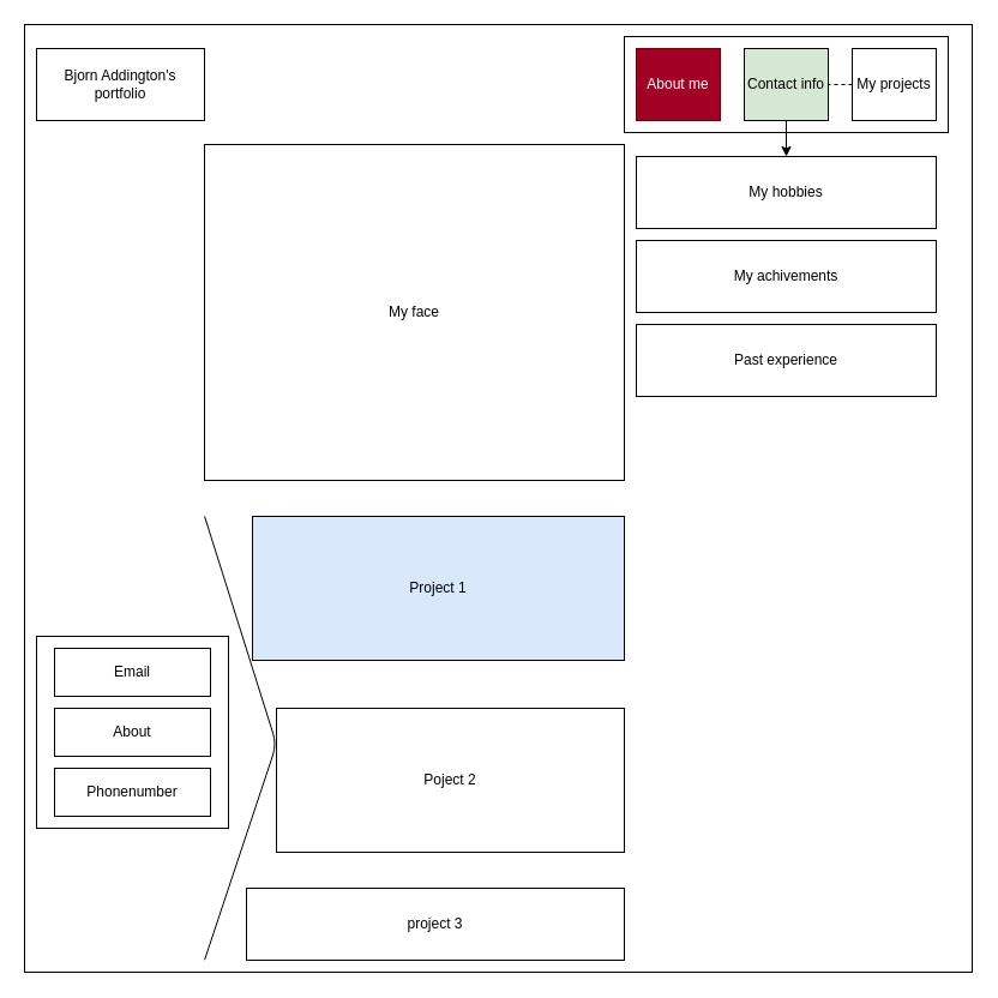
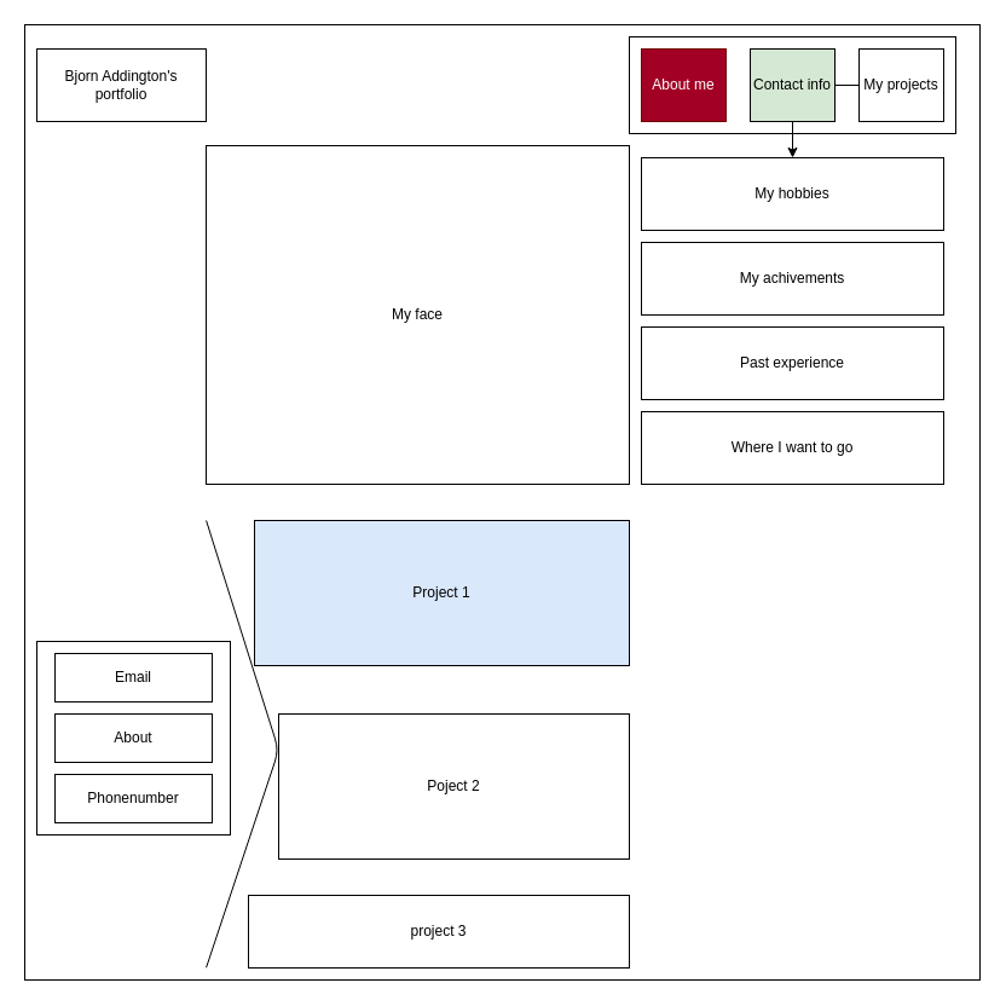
- <mxCell id="10" value="" style="edgeStyle=none;html=1;endArrow=none;dashed=1;" edge="1" parent="5" source="8" target="9"><mxGeometry relative="1" as="geometry"><mxPoint x="190" y="30" as="sourcePoint" /><mxPoint x="70" y="30" as="targetPoint" /></mxGeometry></mxCell>
+ <mxCell id="10" value="" style="edgeStyle=none;html=1;endArrow=none;" edge="1" parent="5" source="8" target="9"><mxGeometry relative="1" as="geometry"><mxPoint x="190" y="30" as="sourcePoint" /><mxPoint x="70" y="30" as="targetPoint" /></mxGeometry></mxCell>
+ <mxCell id="15" value="Where I want to go" style="rounded=0;whiteSpace=wrap;html=1;" vertex="1" parent="1"><mxGeometry x="530" y="340" width="250" height="60" as="geometry" /></mxCell>
